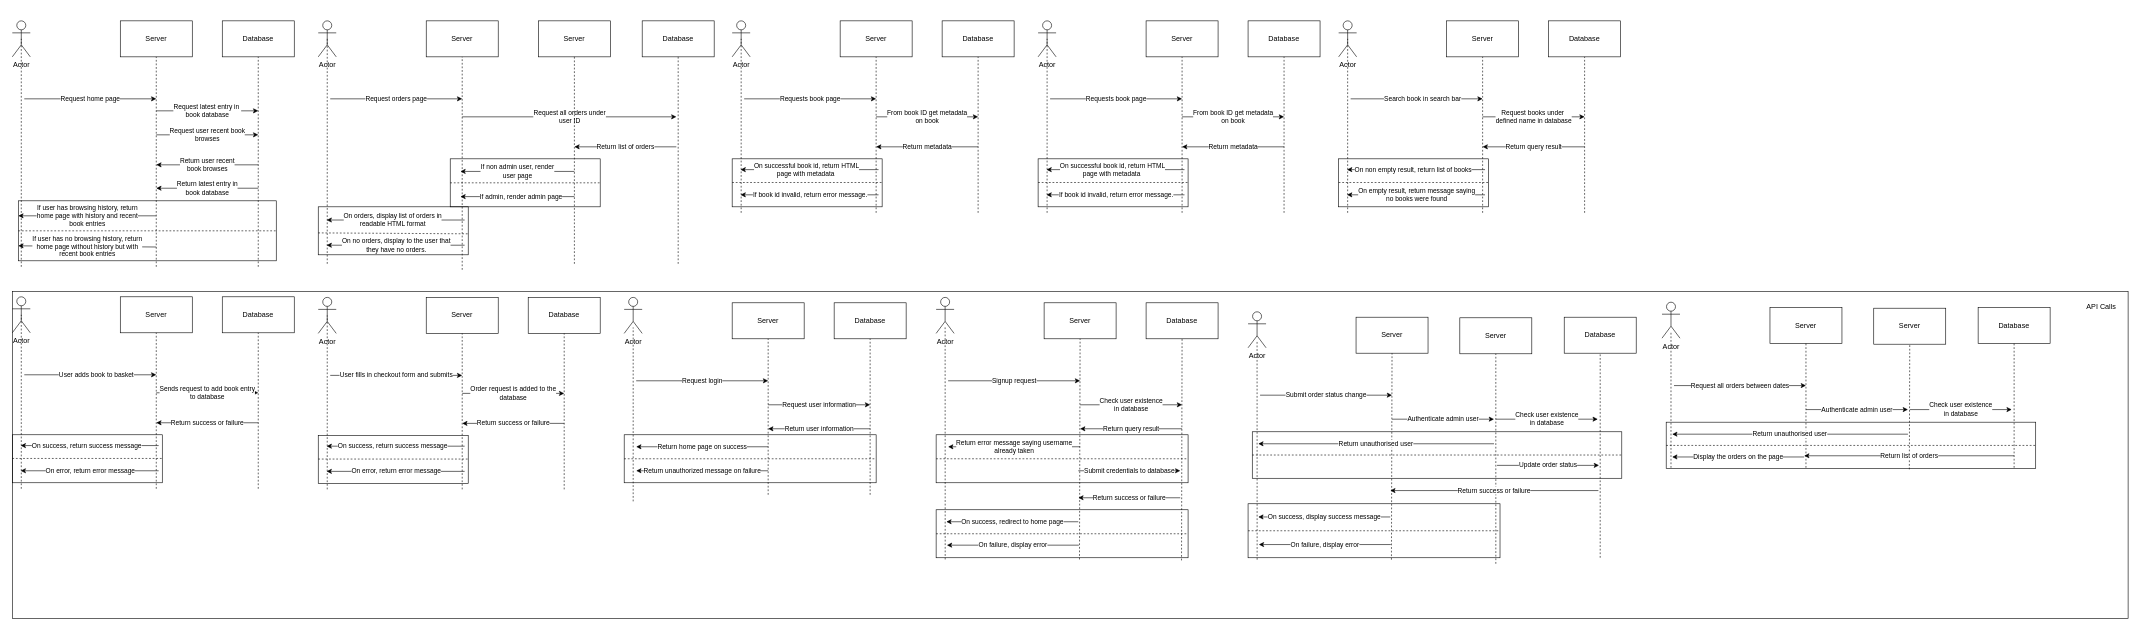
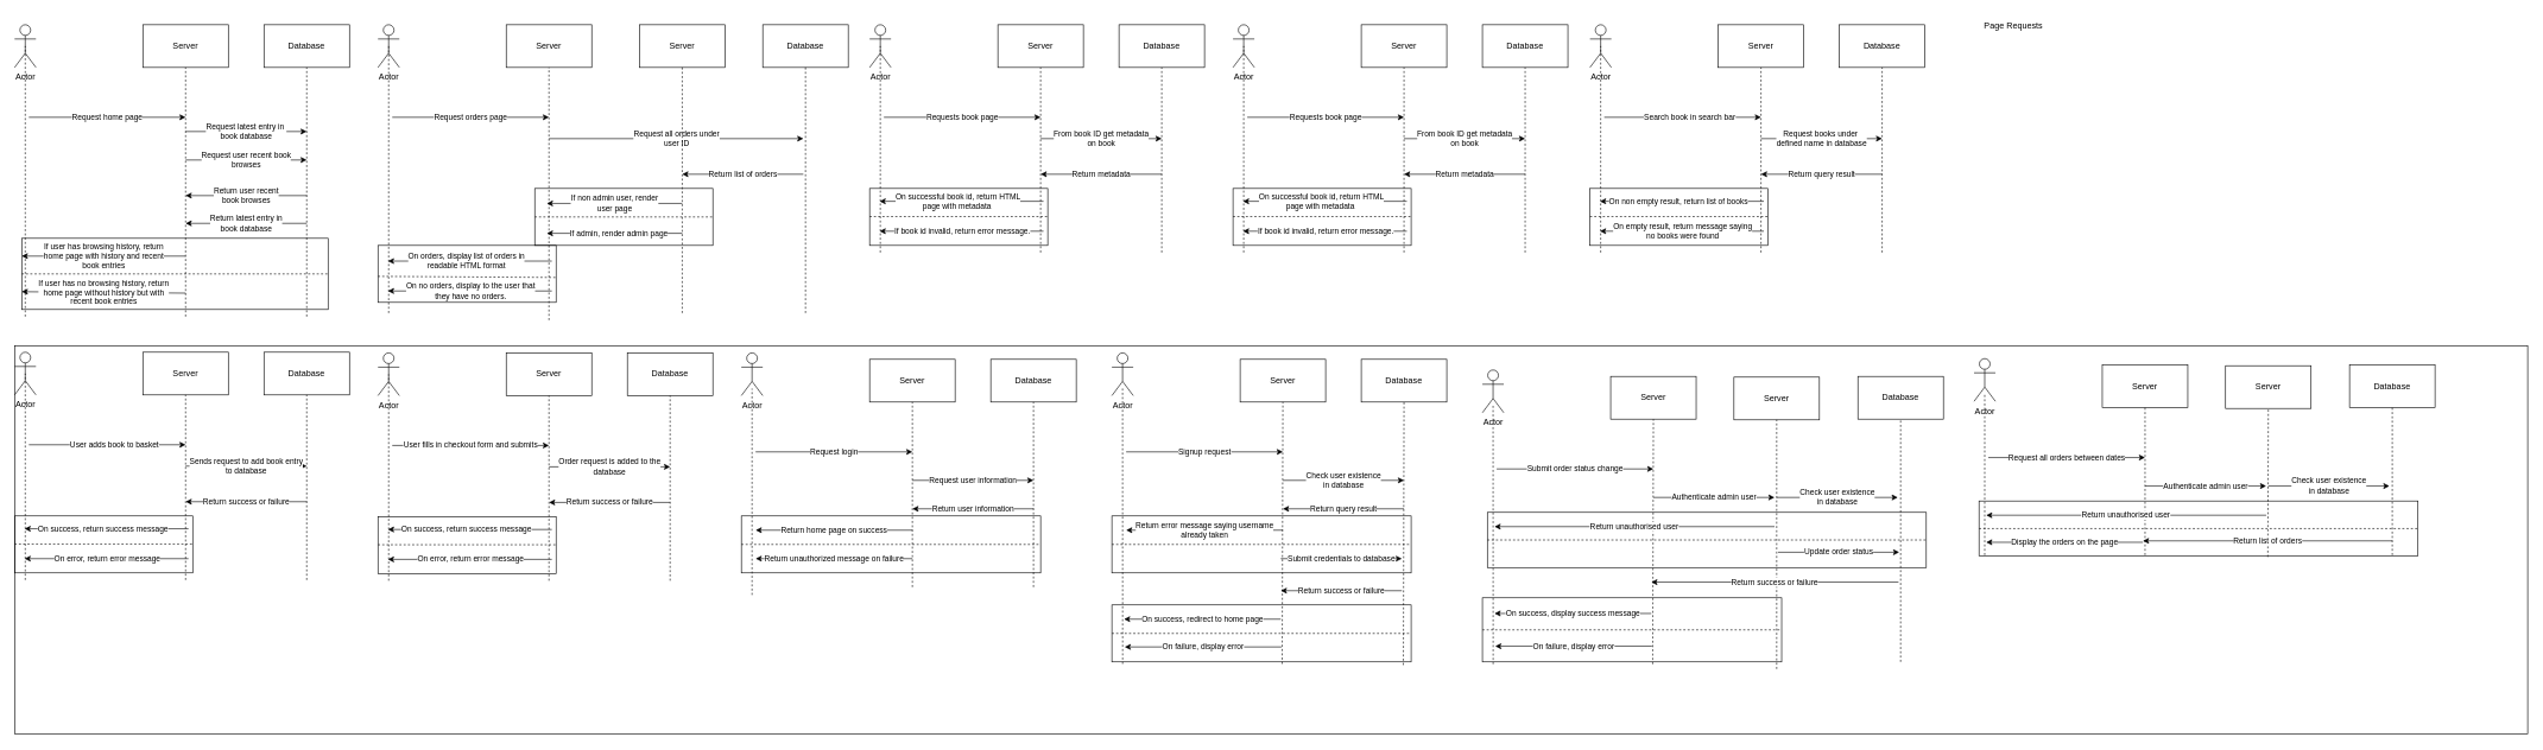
+ <mxCell id="73" value="Page Requests" style="text;html=1;align=center;verticalAlign=middle;resizable=0;points=[];autosize=1;strokeColor=none;fillColor=none;" vertex="1" parent="1"><mxGeometry x="2770" y="20" width="110" height="30" as="geometry" /></mxCell>
- <mxCell id="113" value="API Calls" style="text;html=1;align=center;verticalAlign=middle;resizable=0;points=[];autosize=1;strokeColor=none;fillColor=none;" vertex="1" parent="1"><mxGeometry x="3467" y="495" width="70" height="30" as="geometry" /></mxCell>
